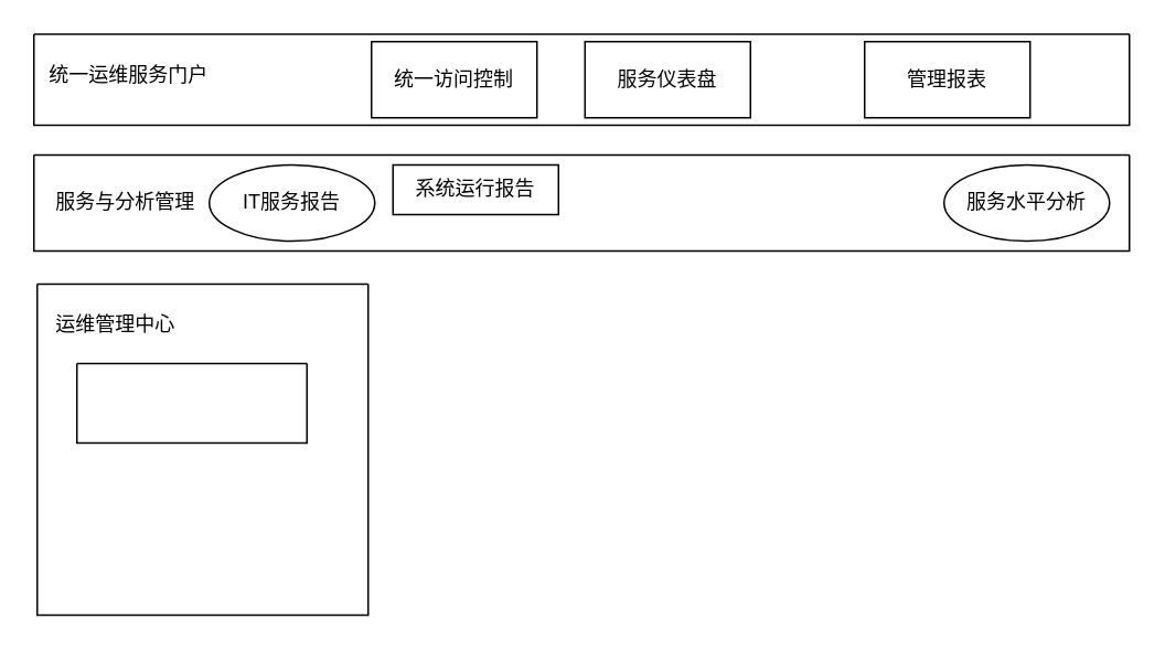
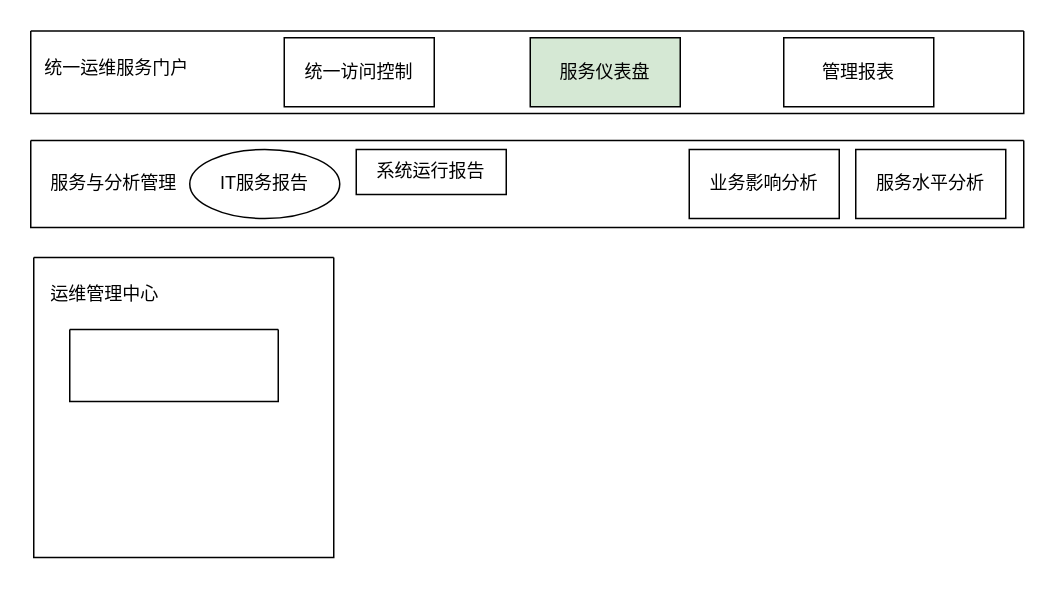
- <mxCell id="4" value="统一访问控制" style="rounded=0;whiteSpace=wrap;html=1;" vertex="1" parent="2"><mxGeometry x="204" y="4.5" width="100" height="46" as="geometry" /></mxCell>
+ <mxCell id="4" value="统一访问控制" style="rounded=0;whiteSpace=wrap;html=1;" vertex="1" parent="2"><mxGeometry x="169" y="4.5" width="100" height="46" as="geometry" /></mxCell>
- <mxCell id="5" value="服务仪表盘" style="rounded=0;whiteSpace=wrap;html=1;" vertex="1" parent="2"><mxGeometry x="333" y="4.5" width="100" height="46" as="geometry" /></mxCell>
+ <mxCell id="5" value="服务仪表盘" style="rounded=0;whiteSpace=wrap;html=1;fillColor=#d5e8d4;" vertex="1" parent="2"><mxGeometry x="333" y="4.5" width="100" height="46" as="geometry" /></mxCell>
+ <mxCell id="11" value="业务影响分析" style="rounded=0;whiteSpace=wrap;html=1;" vertex="1" parent="7"><mxGeometry x="439" y="6" width="100" height="46" as="geometry" /></mxCell>
- <mxCell id="12" value="服务水平分析" style="ellipse;whiteSpace=wrap;html=1;" vertex="1" parent="7"><mxGeometry x="550" y="6" width="100" height="46" as="geometry" /></mxCell>
+ <mxCell id="12" value="服务水平分析" style="rounded=0;whiteSpace=wrap;html=1;" vertex="1" parent="7"><mxGeometry x="550" y="6" width="100" height="46" as="geometry" /></mxCell>
